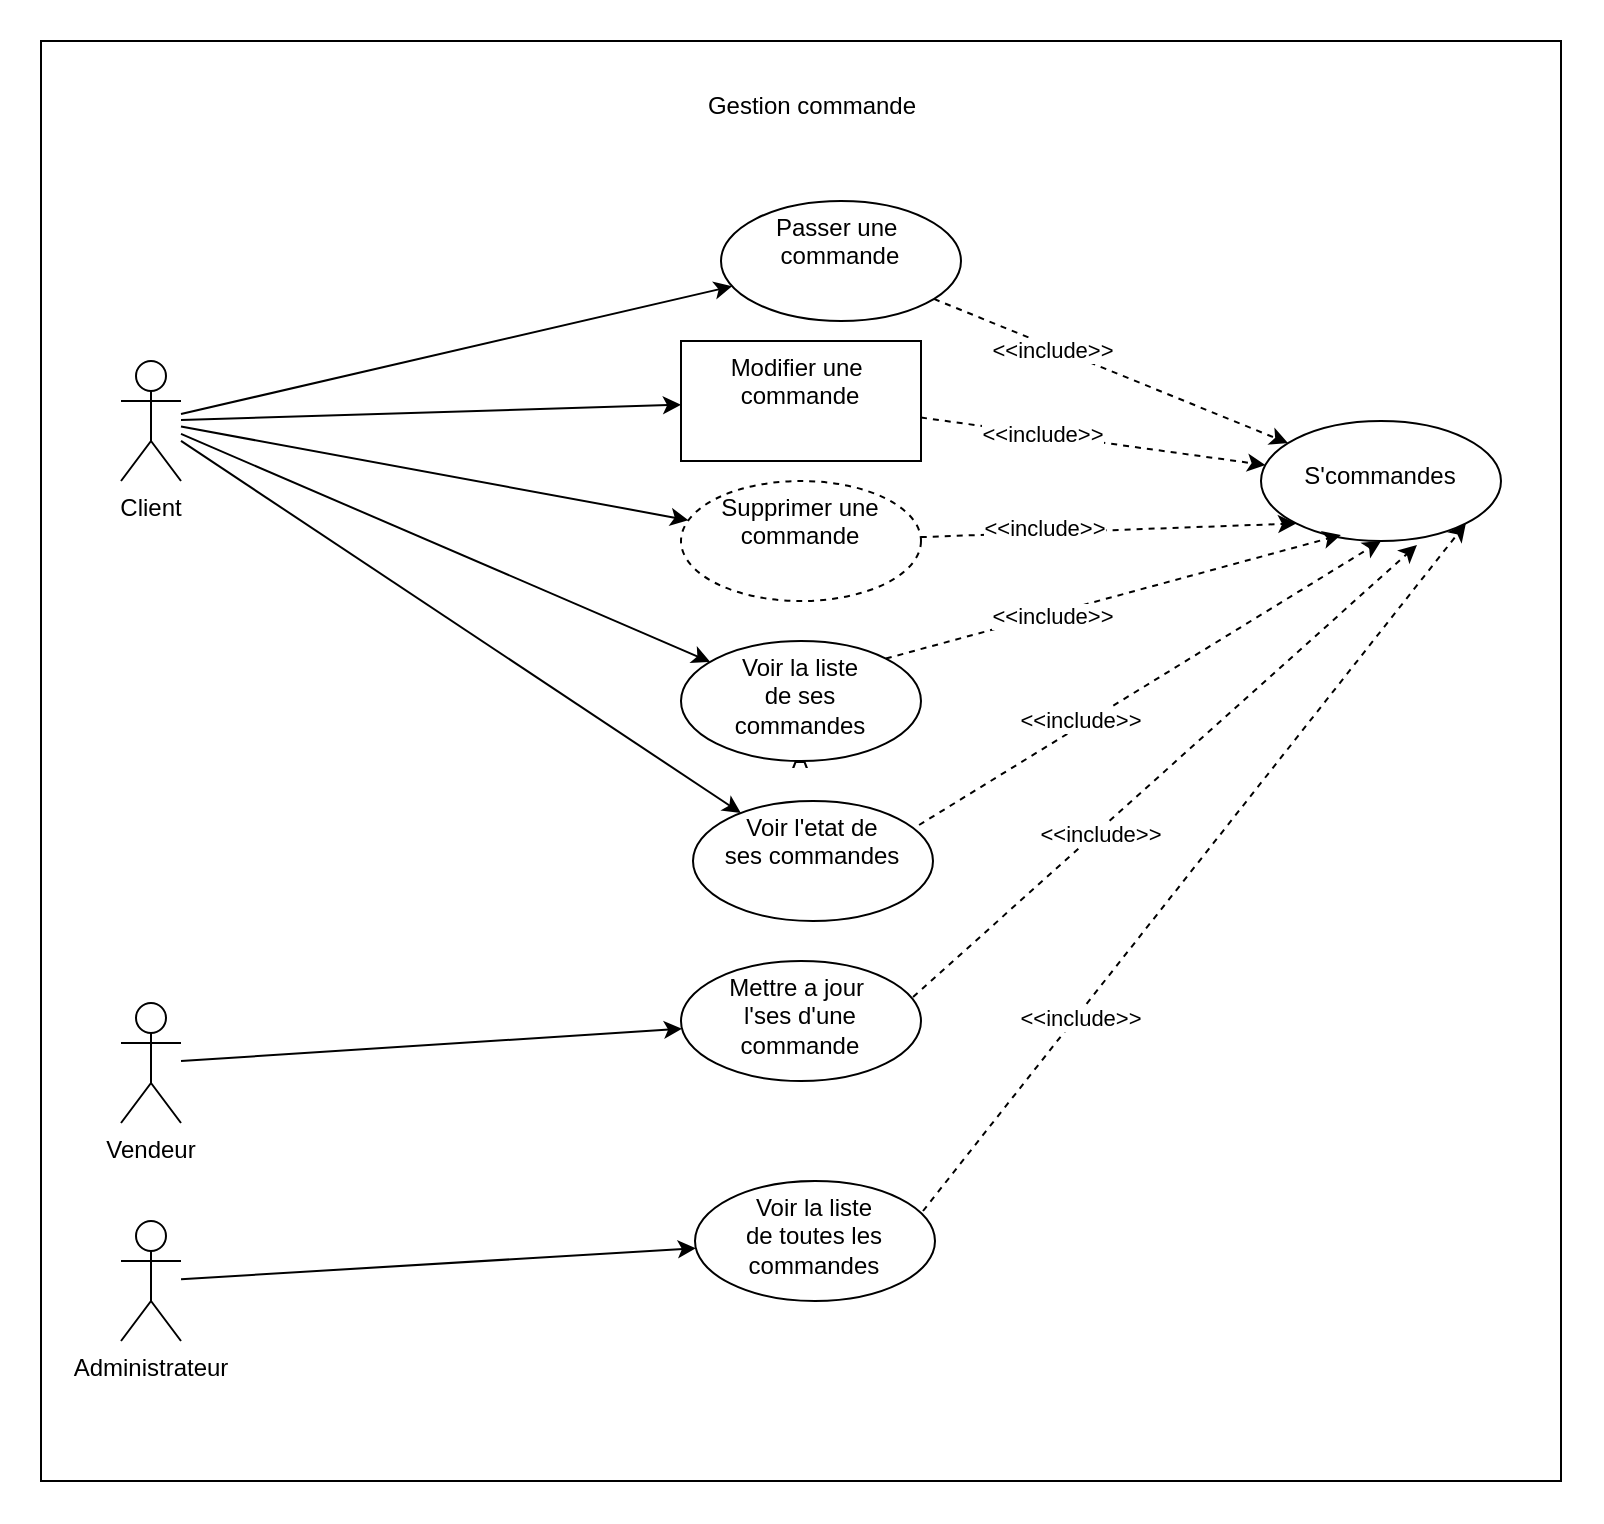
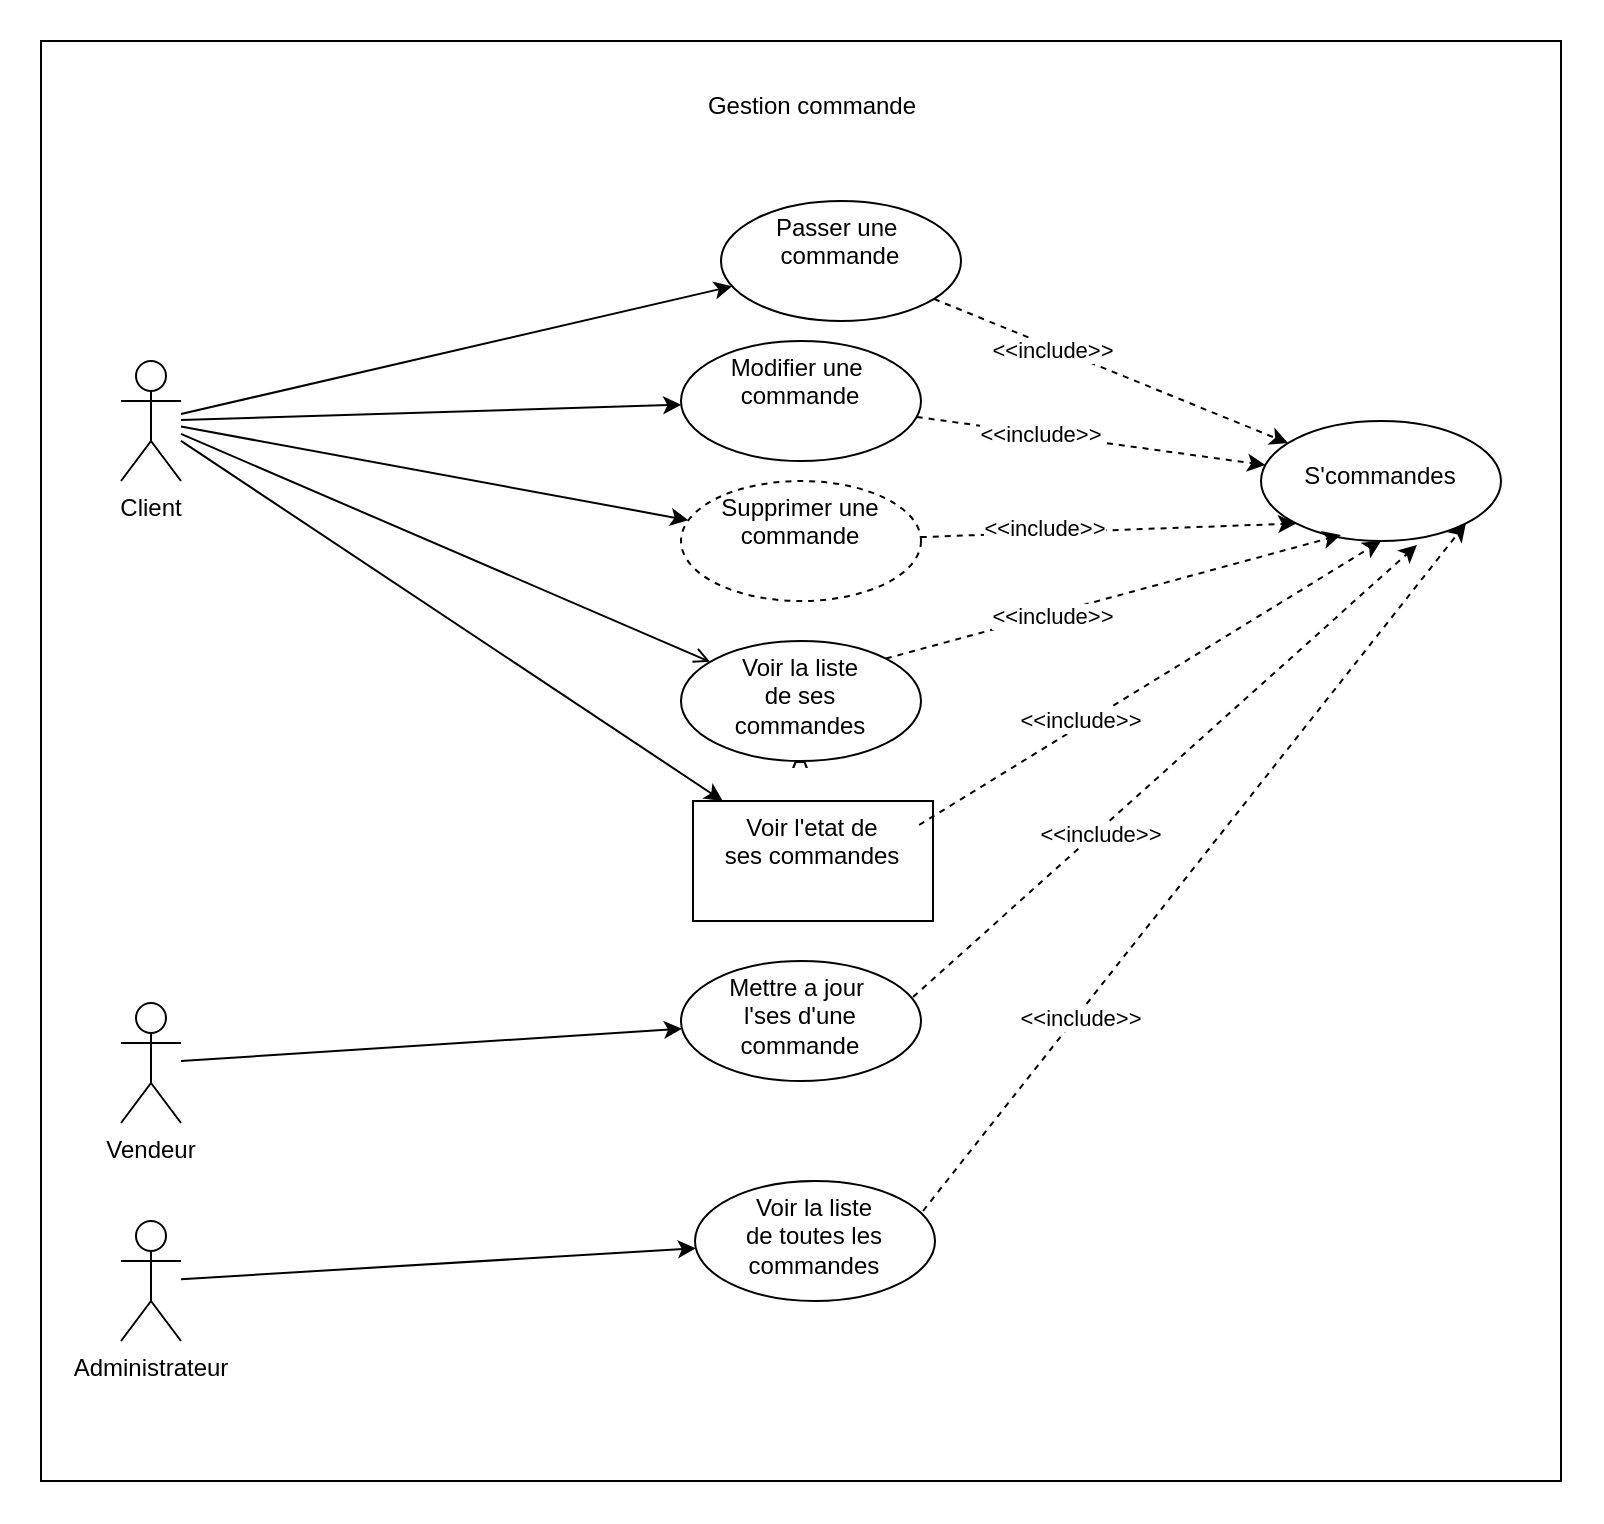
- <mxCell id="14" value="Modifier une&amp;nbsp;&lt;br&gt;commande" style="whiteSpace=wrap;html=1;verticalAlign=top;rounded=0;" vertex="1" parent="1"><mxGeometry x="340" y="170" width="120" height="60" as="geometry" /></mxCell>
+ <mxCell id="14" value="Modifier une&amp;nbsp;&lt;br&gt;commande" style="ellipse;whiteSpace=wrap;html=1;verticalAlign=top;" vertex="1" parent="1"><mxGeometry x="340" y="170" width="120" height="60" as="geometry" /></mxCell>
- <mxCell id="6" value="" style="edgeStyle=none;rounded=0;orthogonalLoop=1;jettySize=auto;html=1;strokeColor=default;" edge="1" parent="1" source="7" target="22"><mxGeometry relative="1" as="geometry" /></mxCell>
+ <mxCell id="6" value="" style="edgeStyle=none;rounded=0;orthogonalLoop=1;jettySize=auto;html=1;strokeColor=default;endArrow=open;" edge="1" parent="1" source="7" target="22"><mxGeometry relative="1" as="geometry" /></mxCell>
- <mxCell id="25" value="Voir l'etat de&lt;br&gt;ses commandes" style="ellipse;whiteSpace=wrap;html=1;verticalAlign=top;" vertex="1" parent="1"><mxGeometry x="346" y="400" width="120" height="60" as="geometry" /></mxCell>
+ <mxCell id="25" value="Voir l'etat de&lt;br&gt;ses commandes" style="whiteSpace=wrap;html=1;verticalAlign=top;rounded=0;" vertex="1" parent="1"><mxGeometry x="346" y="400" width="120" height="60" as="geometry" /></mxCell>
